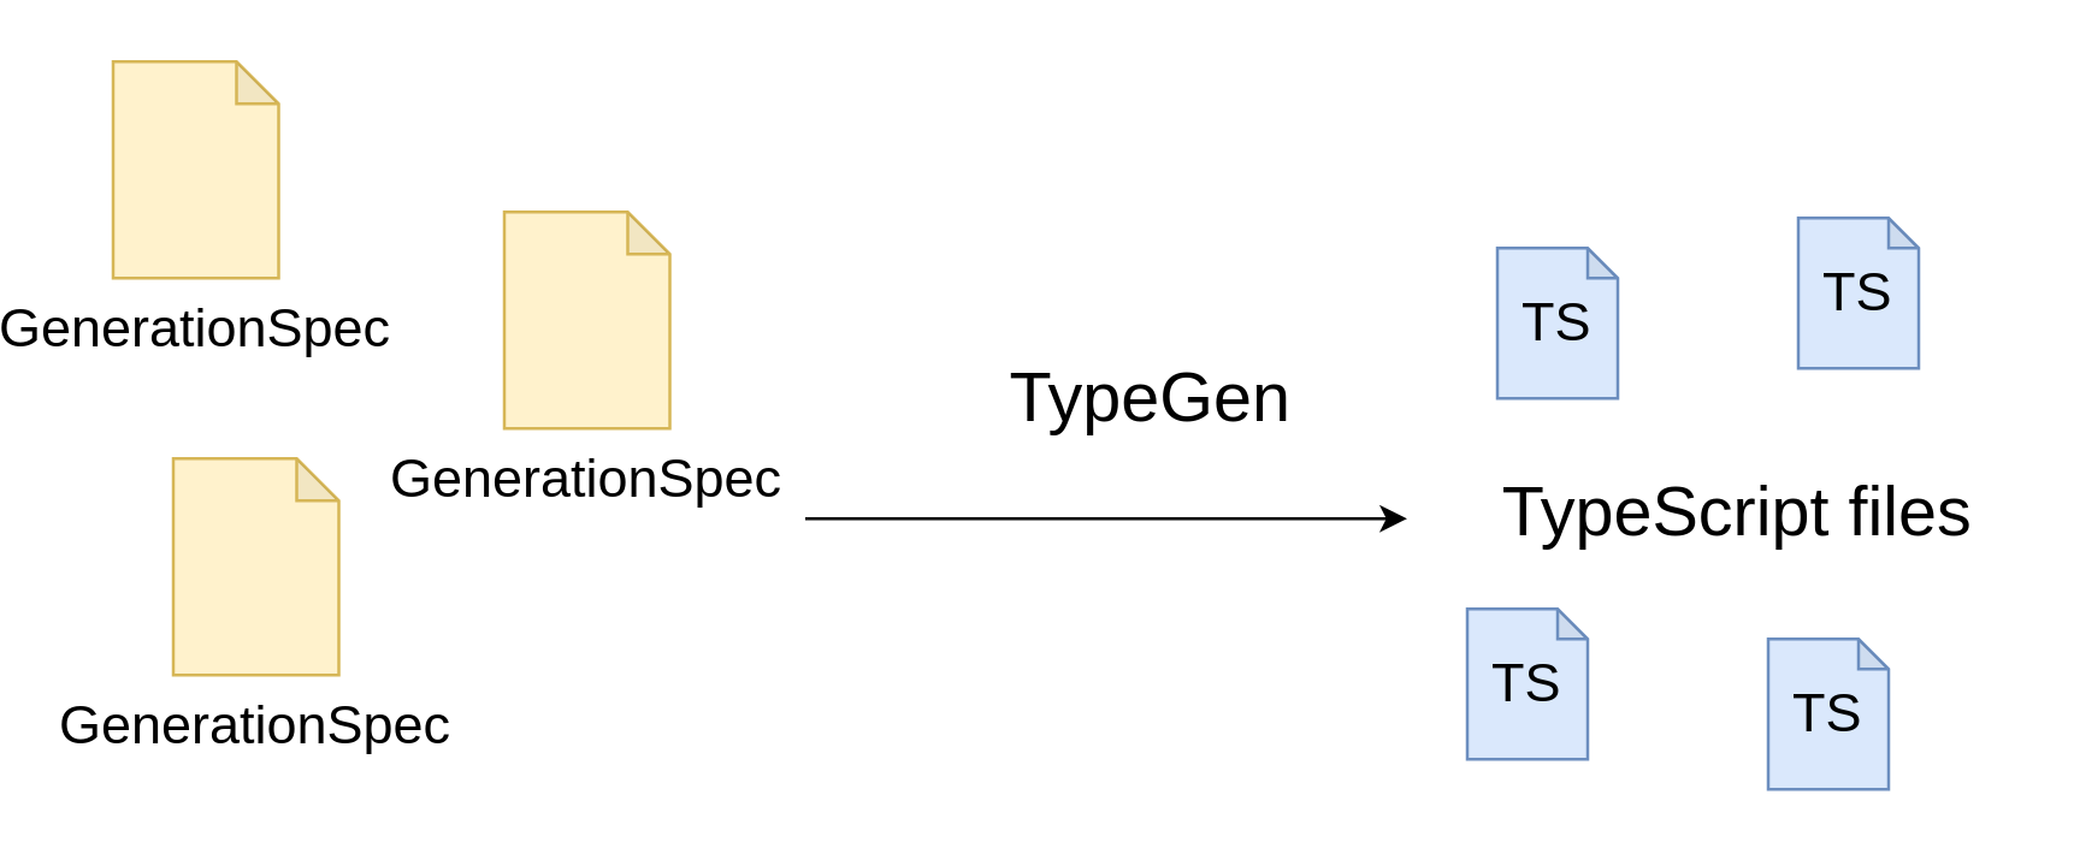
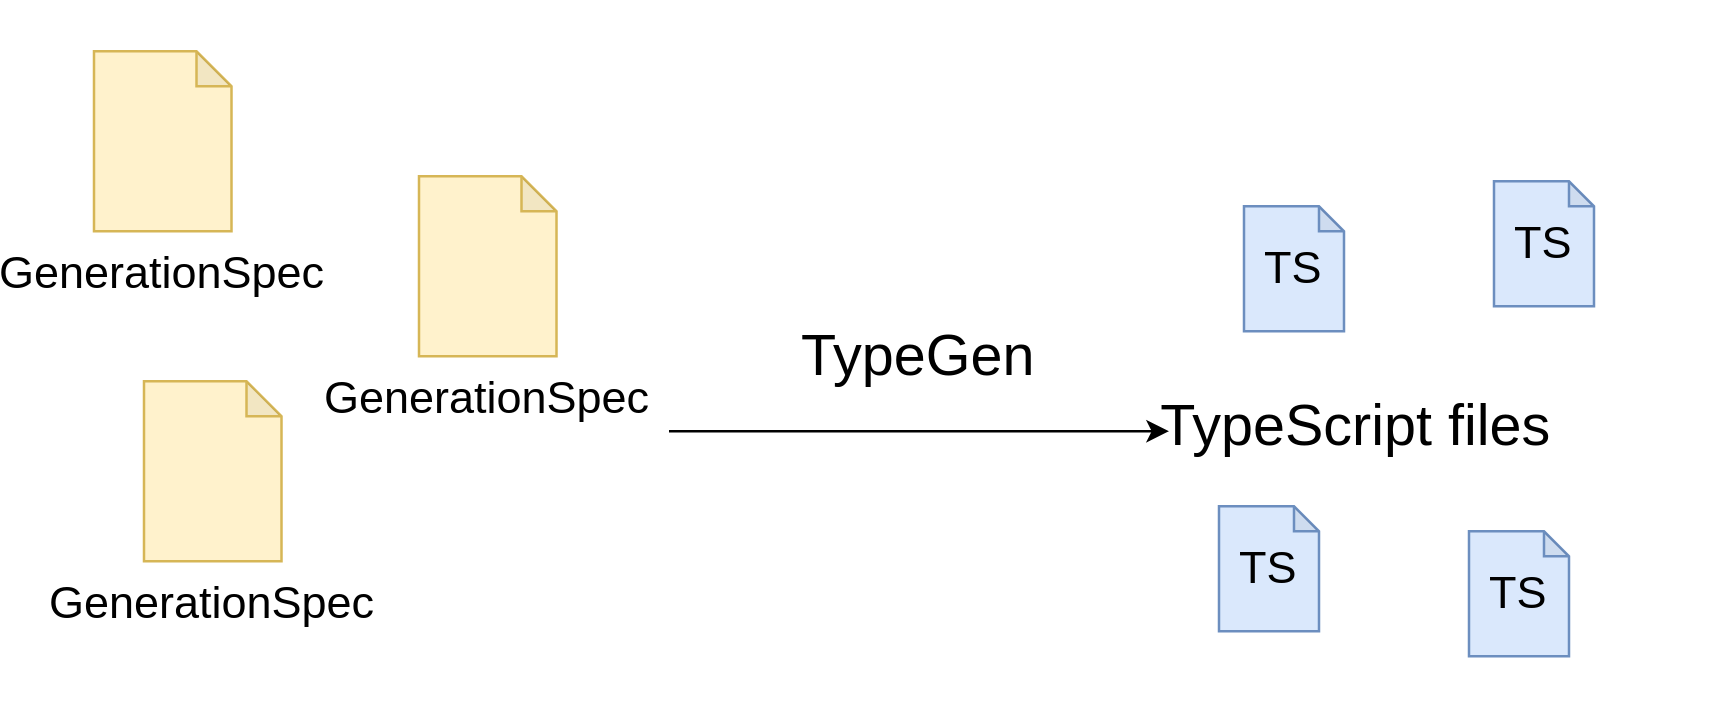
- <mxCell id="3" value="TypeGen" style="text;html=1;strokeColor=none;fillColor=none;align=center;verticalAlign=middle;whiteSpace=wrap;rounded=0;fontSize=23;" vertex="1" parent="1"><mxGeometry x="305" y="102" width="120" height="60" as="geometry" /></mxCell>
+ <mxCell id="3" value="TypeGen" style="text;html=1;strokeColor=none;fillColor=none;align=center;verticalAlign=middle;whiteSpace=wrap;rounded=0;fontSize=23;" vertex="1" parent="1"><mxGeometry x="290" y="112" width="120" height="60" as="geometry" /></mxCell>
- <mxCell id="8" value="TypeScript files" style="text;html=1;strokeColor=none;fillColor=none;align=center;verticalAlign=middle;whiteSpace=wrap;rounded=0;fontSize=23;" vertex="1" parent="1"><mxGeometry x="470" y="144.5" width="180" height="50" as="geometry" /></mxCell>
+ <mxCell id="8" value="TypeScript files" style="text;html=1;strokeColor=none;fillColor=none;align=center;verticalAlign=middle;whiteSpace=wrap;rounded=0;fontSize=23;" vertex="1" parent="1"><mxGeometry x="435" y="144.5" width="180" height="50" as="geometry" /></mxCell>
